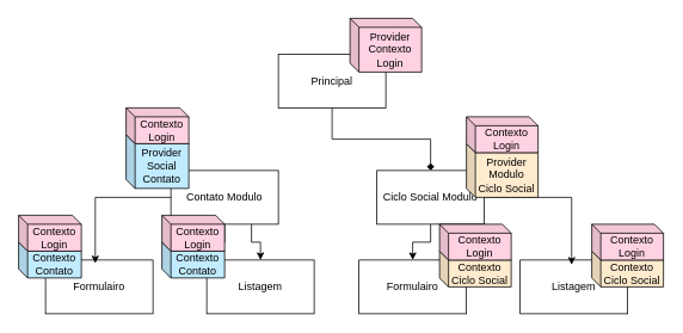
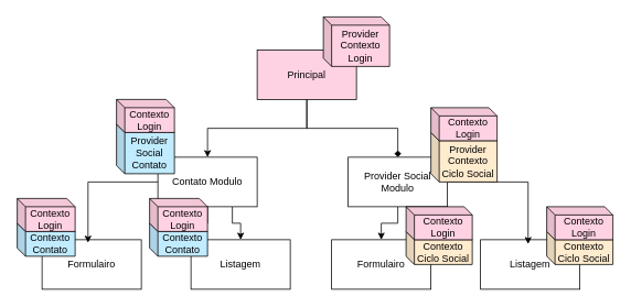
- <mxCell id="6" value="Principal" style="rounded=0;whiteSpace=wrap;html=1;" vertex="1" parent="1"><mxGeometry x="310" y="60" width="120" height="60" as="geometry" /></mxCell>
+ <mxCell id="6" value="Principal" style="rounded=0;whiteSpace=wrap;html=1;fillColor=#ffd2e3;" vertex="1" parent="1"><mxGeometry x="310" y="60" width="120" height="60" as="geometry" /></mxCell>
+ <mxCell id="4" style="edgeStyle=orthogonalEdgeStyle;rounded=0;orthogonalLoop=1;jettySize=auto;html=1;" edge="1" parent="1" source="6" target="3"><mxGeometry relative="1" as="geometry" /></mxCell>
- <mxCell id="18" value="Provider&lt;div&gt;Modulo Ciclo Social&lt;/div&gt;" style="shape=cube;whiteSpace=wrap;html=1;boundedLbl=1;backgroundOutline=1;darkOpacity=0.05;darkOpacity2=0.1;size=10;fillColor=#FFEBCE;" vertex="1" parent="1"><mxGeometry x="520" y="160" width="80" height="60" as="geometry" /></mxCell>
+ <mxCell id="18" value="Provider&lt;div&gt;Contexto Ciclo Social&lt;/div&gt;" style="shape=cube;whiteSpace=wrap;html=1;boundedLbl=1;backgroundOutline=1;darkOpacity=0.05;darkOpacity2=0.1;size=10;fillColor=#FFEBCE;" vertex="1" parent="1"><mxGeometry x="520" y="160" width="80" height="60" as="geometry" /></mxCell>
- <mxCell id="8" value="Ciclo Social Modulo" style="rounded=0;whiteSpace=wrap;html=1;" vertex="1" parent="1"><mxGeometry x="420" y="190" width="120" height="60" as="geometry" /></mxCell>
+ <mxCell id="8" value="Provider Social Modulo" style="rounded=0;whiteSpace=wrap;html=1;" vertex="1" parent="1"><mxGeometry x="420" y="190" width="120" height="60" as="geometry" /></mxCell>
